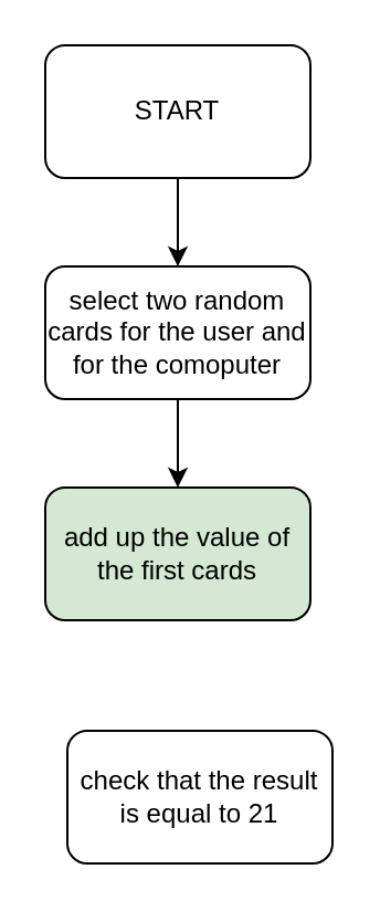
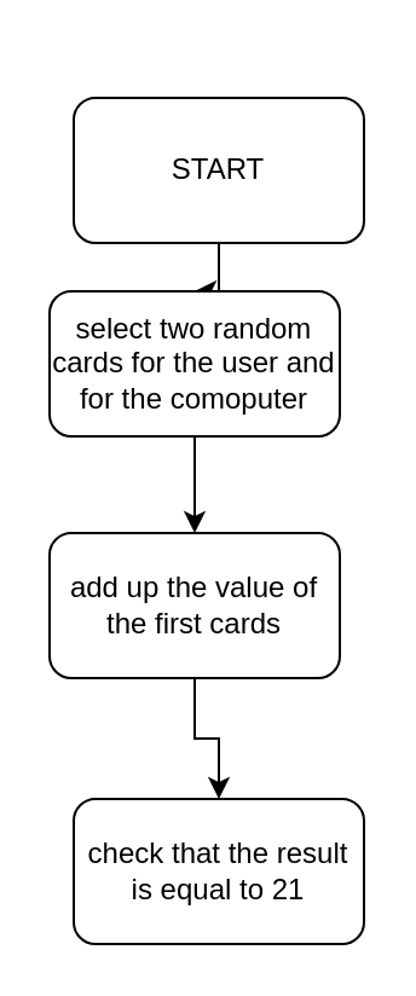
- <mxCell id="3" value="START" style="rounded=1;whiteSpace=wrap;html=1;" vertex="1" parent="1"><mxGeometry x="20" y="20" width="120" height="60" as="geometry" /></mxCell>
+ <mxCell id="3" value="START" style="rounded=1;whiteSpace=wrap;html=1;" vertex="1" parent="1"><mxGeometry x="30" y="40" width="120" height="60" as="geometry" /></mxCell>
- <mxCell id="7" value="add up the value of the first cards" style="rounded=1;whiteSpace=wrap;html=1;fillColor=#d5e8d4;" vertex="1" parent="1"><mxGeometry x="20" y="220" width="120" height="60" as="geometry" /></mxCell>
+ <mxCell id="7" value="add up the value of the first cards" style="rounded=1;whiteSpace=wrap;html=1;" vertex="1" parent="1"><mxGeometry x="20" y="220" width="120" height="60" as="geometry" /></mxCell>
+ <mxCell id="6" value="" style="edgeStyle=orthogonalEdgeStyle;rounded=0;orthogonalLoop=1;jettySize=auto;html=1;" edge="1" parent="1" source="7" target="8"><mxGeometry relative="1" as="geometry" /></mxCell>
